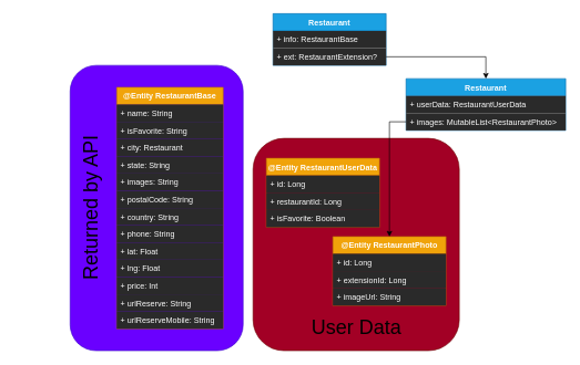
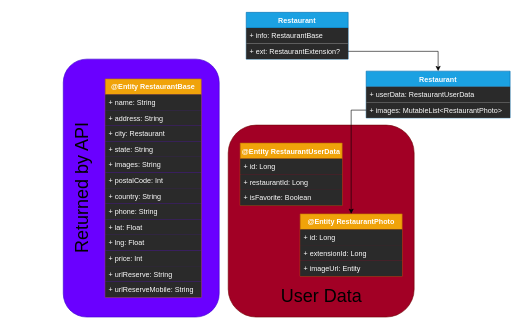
- <mxCell id="9" value="+ isFavorite: String" style="text;align=left;verticalAlign=top;spacingLeft=4;spacingRight=4;overflow=hidden;rotatable=0;points=[[0,0.5],[1,0.5]];portConstraint=eastwest;fillColor=#2a2a2a;fontColor=#FFFFFF;" vertex="1" parent="7"><mxGeometry y="52" width="160" height="26" as="geometry" /></mxCell>
+ <mxCell id="9" value="+ address: String" style="text;align=left;verticalAlign=top;spacingLeft=4;spacingRight=4;overflow=hidden;rotatable=0;points=[[0,0.5],[1,0.5]];portConstraint=eastwest;fillColor=#2a2a2a;fontColor=#FFFFFF;" vertex="1" parent="7"><mxGeometry y="52" width="160" height="26" as="geometry" /></mxCell>
- <mxCell id="13" value="+ postalCode: String" style="text;align=left;verticalAlign=top;spacingLeft=4;spacingRight=4;overflow=hidden;rotatable=0;points=[[0,0.5],[1,0.5]];portConstraint=eastwest;fillColor=#2a2a2a;fontColor=#FFFFFF;" vertex="1" parent="7"><mxGeometry y="156" width="160" height="26" as="geometry" /></mxCell>
+ <mxCell id="13" value="+ postalCode: Int" style="text;align=left;verticalAlign=top;spacingLeft=4;spacingRight=4;overflow=hidden;rotatable=0;points=[[0,0.5],[1,0.5]];portConstraint=eastwest;fillColor=#2a2a2a;fontColor=#FFFFFF;" vertex="1" parent="7"><mxGeometry y="156" width="160" height="26" as="geometry" /></mxCell>
- <mxCell id="33" value="+ imageUrl: String" style="text;strokeColor=none;align=left;verticalAlign=top;spacingLeft=4;spacingRight=4;overflow=hidden;rotatable=0;points=[[0,0.5],[1,0.5]];portConstraint=eastwest;fillColor=#2a2a2a;fontColor=#FFFFFF;" vertex="1" parent="30"><mxGeometry y="78" width="170" height="26" as="geometry" /></mxCell>
+ <mxCell id="33" value="+ imageUrl: Entity" style="text;strokeColor=none;align=left;verticalAlign=top;spacingLeft=4;spacingRight=4;overflow=hidden;rotatable=0;points=[[0,0.5],[1,0.5]];portConstraint=eastwest;fillColor=#2a2a2a;fontColor=#FFFFFF;" vertex="1" parent="30"><mxGeometry y="78" width="170" height="26" as="geometry" /></mxCell>
